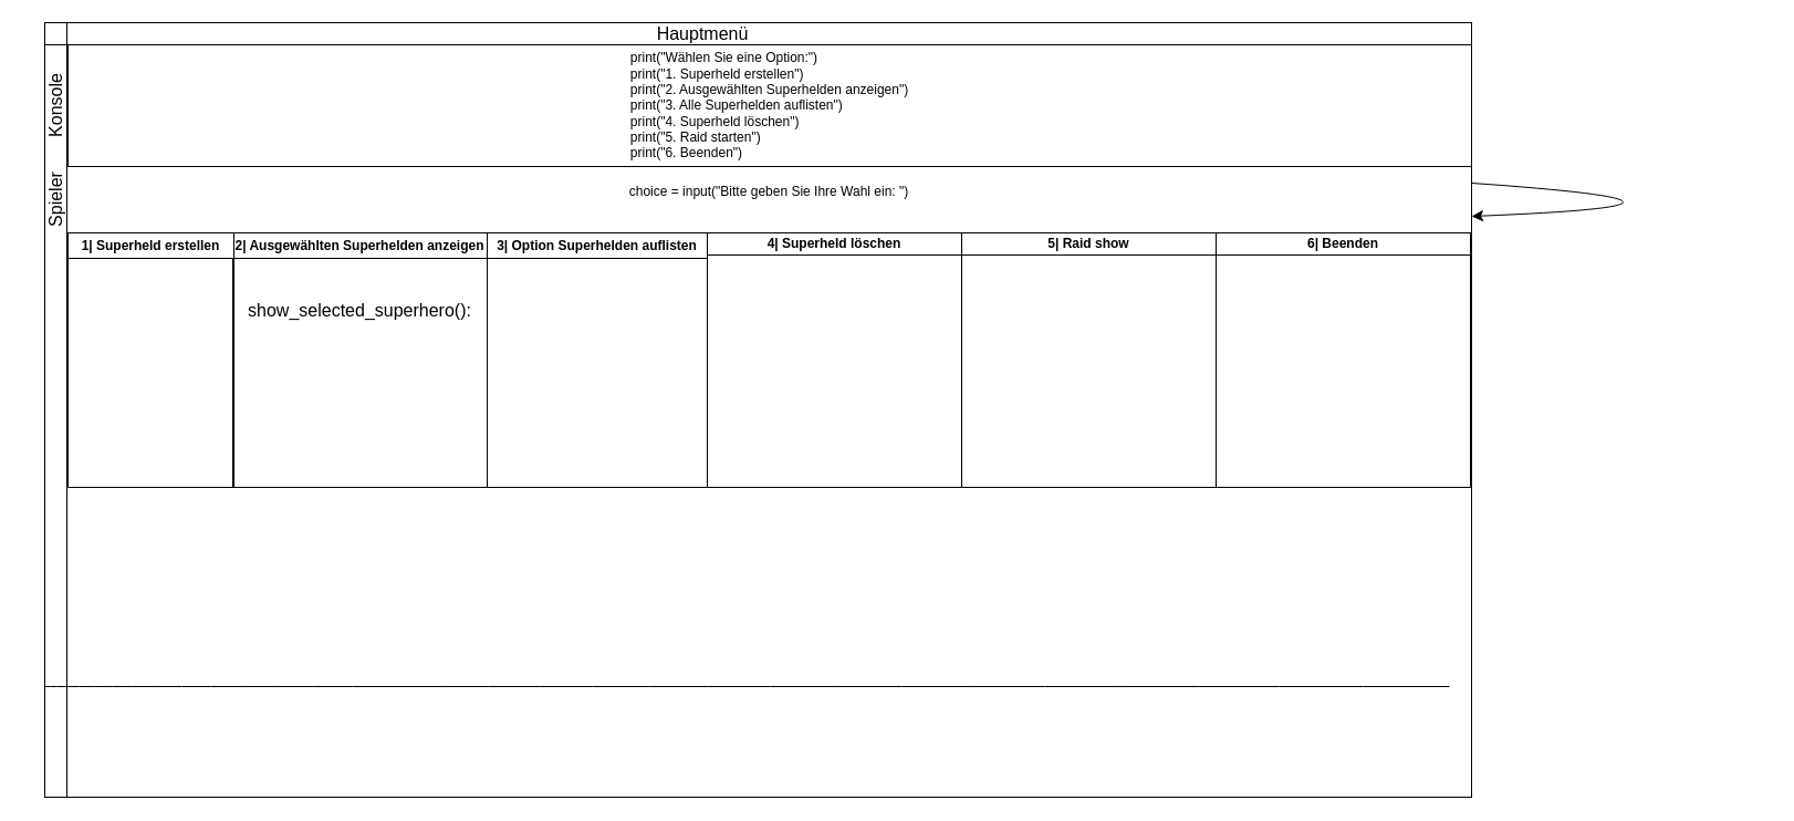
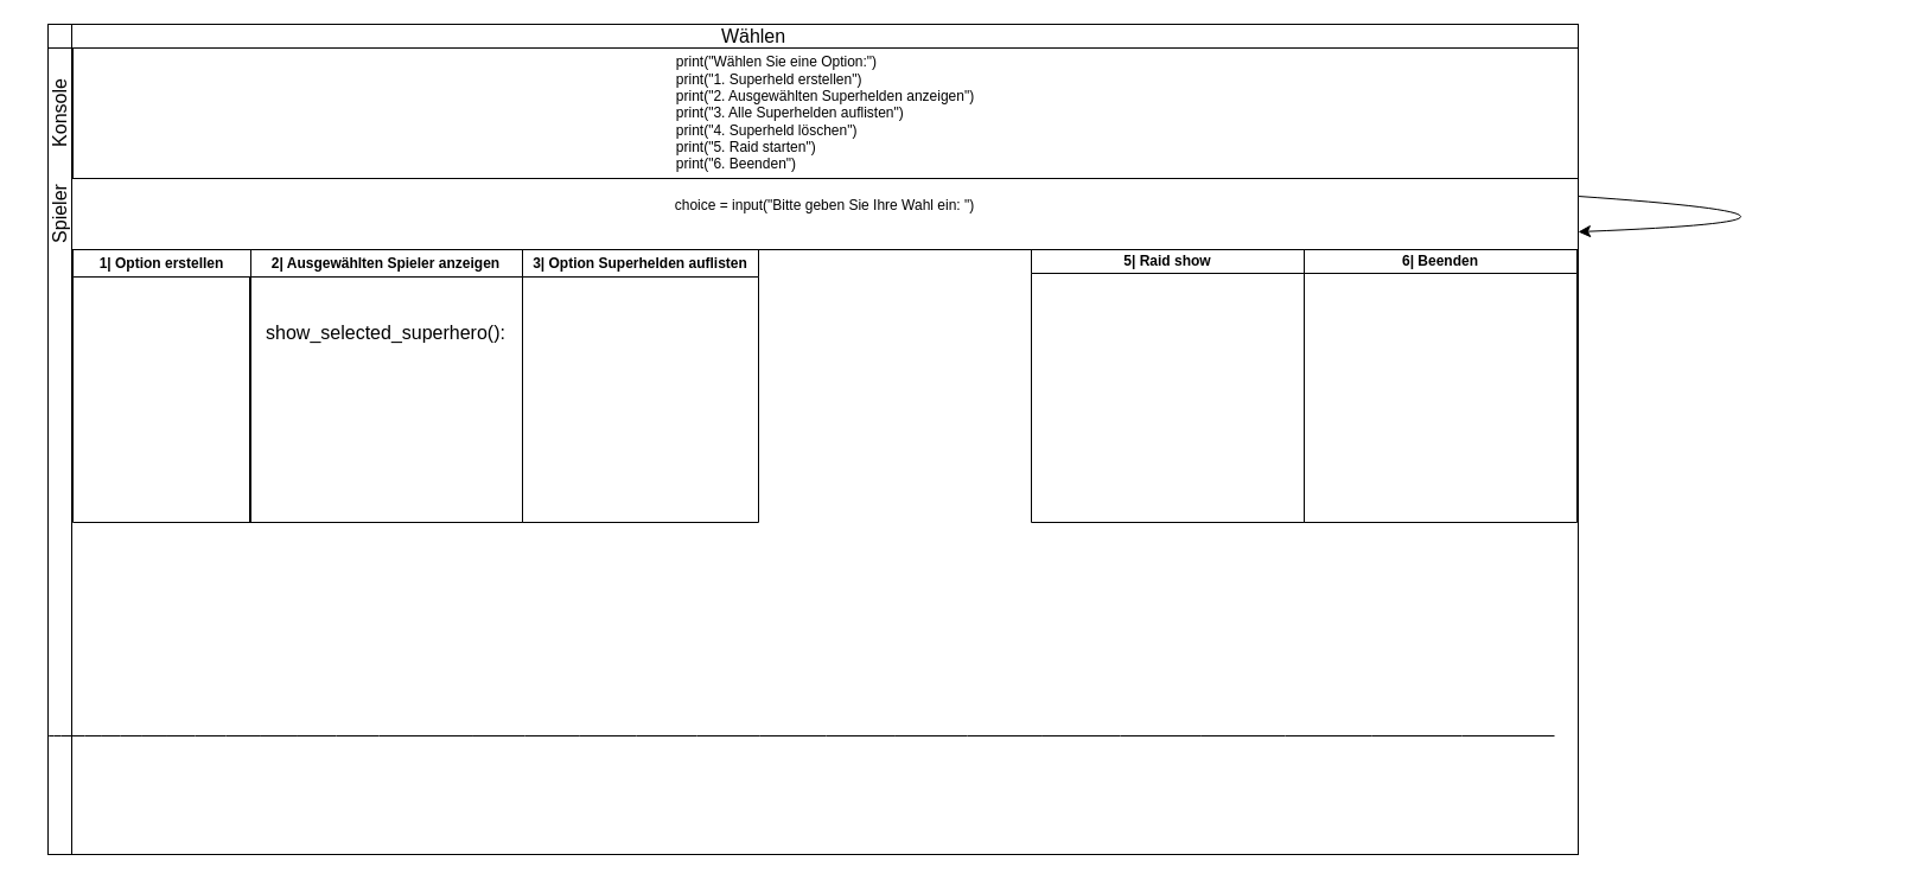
- <mxCell id="3" value="Hauptmenü" style="text;strokeColor=none;fillColor=none;html=1;align=center;verticalAlign=middle;whiteSpace=wrap;rounded=0;fontSize=16;" parent="1" vertex="1"><mxGeometry x="550" y="25" width="170" height="10" as="geometry" /></mxCell>
+ <mxCell id="3" value="Wählen" style="text;strokeColor=none;fillColor=none;html=1;align=center;verticalAlign=middle;whiteSpace=wrap;rounded=0;fontSize=16;" parent="1" vertex="1"><mxGeometry x="550" y="25" width="170" height="10" as="geometry" /></mxCell>
- <mxCell id="7" value="1| Superheld erstellen" style="swimlane;whiteSpace=wrap;html=1;startSize=23;" parent="1" vertex="1"><mxGeometry x="61" y="210" width="150" height="230" as="geometry" /></mxCell>
+ <mxCell id="7" value="1| Option erstellen" style="swimlane;whiteSpace=wrap;html=1;startSize=23;" parent="1" vertex="1"><mxGeometry x="61" y="210" width="150" height="230" as="geometry" /></mxCell>
- <mxCell id="5" value="2| Ausgewählten Superhelden anzeigen" style="swimlane;whiteSpace=wrap;html=1;" parent="1" vertex="1"><mxGeometry x="210" y="210" width="230" height="230" as="geometry" /></mxCell>
+ <mxCell id="5" value="2| Ausgewählten Spieler anzeigen" style="swimlane;whiteSpace=wrap;html=1;" parent="1" vertex="1"><mxGeometry x="210" y="210" width="230" height="230" as="geometry" /></mxCell>
- <mxCell id="9" value="4| Superheld löschen" style="swimlane;whiteSpace=wrap;html=1;startSize=20;" parent="1" vertex="1"><mxGeometry x="639" y="210" width="230" height="230" as="geometry" /></mxCell>
